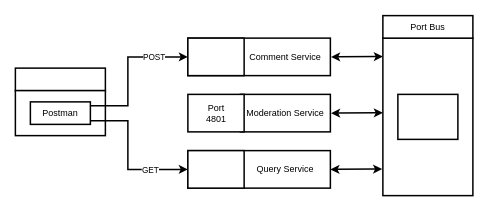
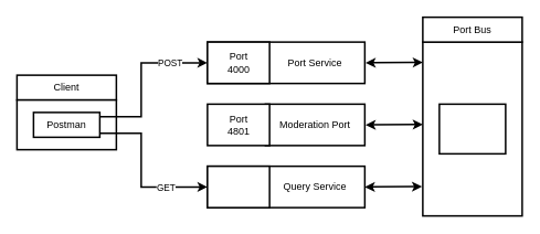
+ <mxCell id="25" value="Port 4000" style="text;html=1;strokeColor=none;fillColor=none;align=center;verticalAlign=middle;whiteSpace=wrap;rounded=0;" vertex="1" parent="1"><mxGeometry x="268" y="65" width="40" height="20" as="geometry" /></mxCell>
- <mxCell id="7" value="Comment Service" style="text;html=1;strokeColor=none;fillColor=none;align=center;verticalAlign=middle;whiteSpace=wrap;rounded=0;" parent="1" vertex="1"><mxGeometry x="330" y="65" width="100" height="20" as="geometry" /></mxCell>
+ <mxCell id="7" value="Port Service" style="text;html=1;strokeColor=none;fillColor=none;align=center;verticalAlign=middle;whiteSpace=wrap;rounded=0;" parent="1" vertex="1"><mxGeometry x="330" y="65" width="100" height="20" as="geometry" /></mxCell>
+ <mxCell id="3" value="Client" style="text;html=1;strokeColor=none;fillColor=none;align=center;verticalAlign=middle;whiteSpace=wrap;rounded=0;" parent="1" vertex="1"><mxGeometry x="60" y="95" width="40" height="20" as="geometry" /></mxCell>
- <mxCell id="9" value="Moderation Service" style="text;html=1;strokeColor=none;fillColor=none;align=center;verticalAlign=middle;whiteSpace=wrap;rounded=0;" parent="1" vertex="1"><mxGeometry x="325" y="140" width="110" height="20" as="geometry" /></mxCell>
+ <mxCell id="9" value="Moderation Port" style="text;html=1;strokeColor=none;fillColor=none;align=center;verticalAlign=middle;whiteSpace=wrap;rounded=0;" parent="1" vertex="1"><mxGeometry x="325" y="140" width="110" height="20" as="geometry" /></mxCell>
